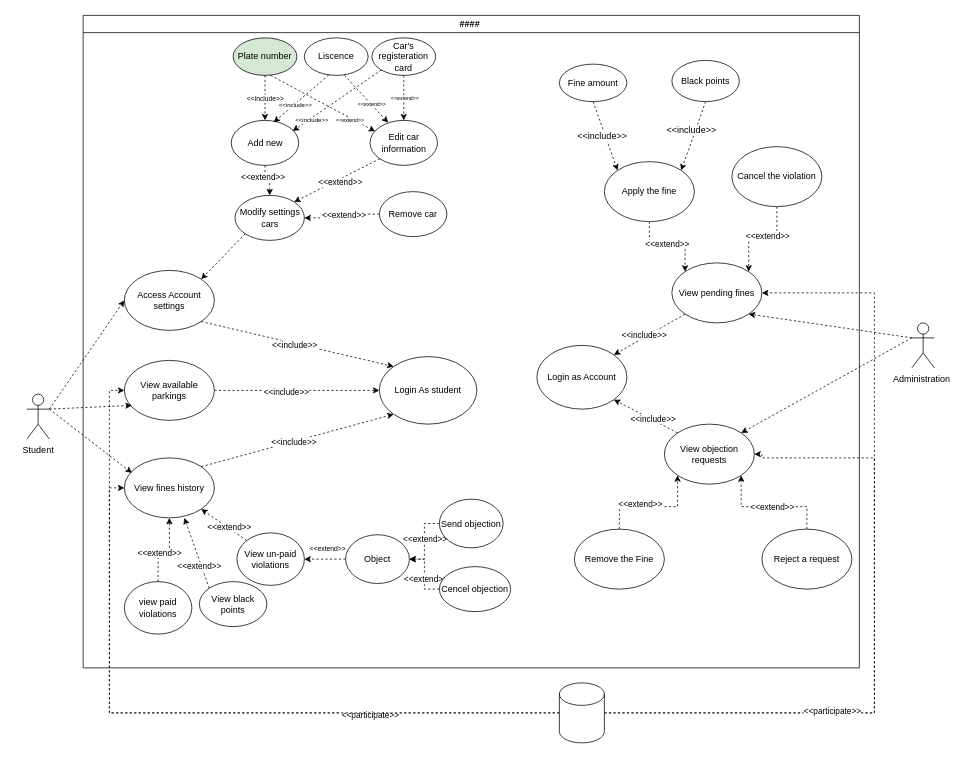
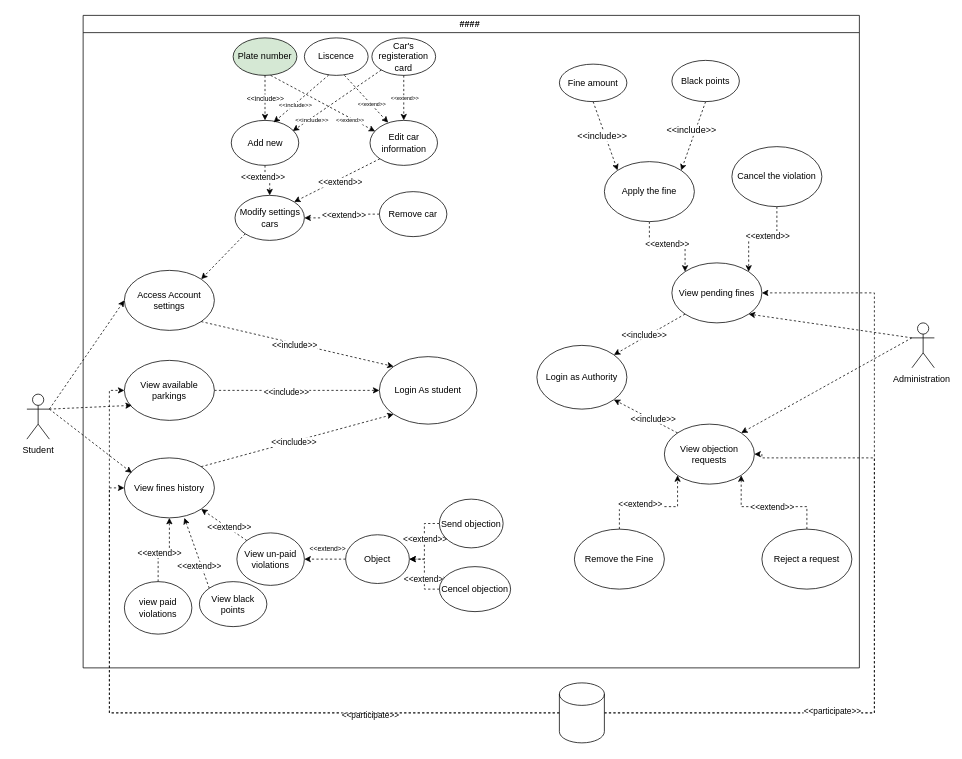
- <mxCell id="63" value="Login as Account" style="ellipse;whiteSpace=wrap;html=1;" parent="60" vertex="1"><mxGeometry x="605" y="440" width="120" height="85" as="geometry" /></mxCell>
+ <mxCell id="63" value="Login as Authority" style="ellipse;whiteSpace=wrap;html=1;" parent="60" vertex="1"><mxGeometry x="605" y="440" width="120" height="85" as="geometry" /></mxCell>
